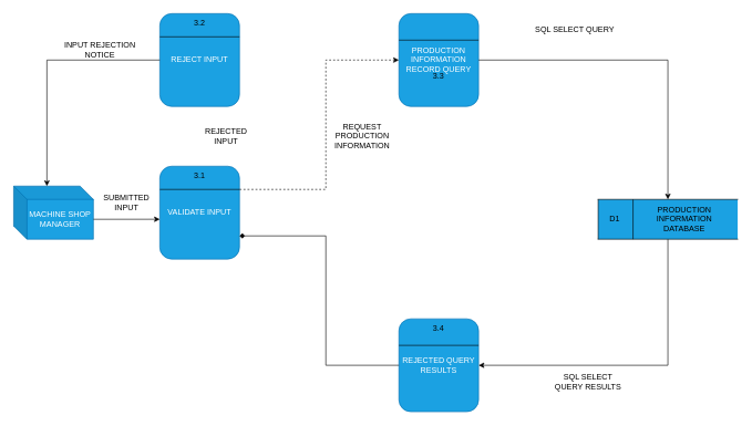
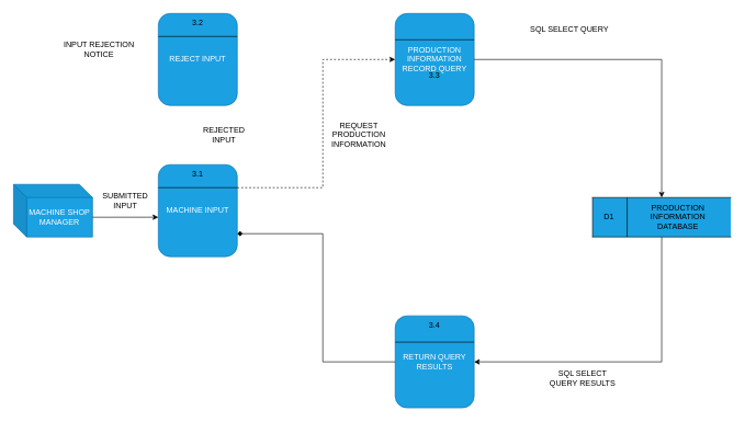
- <mxCell id="13" value="" style="endArrow=classic;html=1;rounded=0;exitX=0;exitY=0.5;exitDx=0;exitDy=0;entryX=0;entryY=0;entryDx=50;entryDy=0;entryPerimeter=0;" parent="1" source="9" target="2" edge="1"><mxGeometry width="50" height="50" relative="1" as="geometry"><mxPoint x="360" y="340" as="sourcePoint" /><mxPoint x="410" y="290" as="targetPoint" /><Array as="points"><mxPoint x="70" y="90" /></Array></mxGeometry></mxCell>
- <mxCell id="3" value="VALIDATE INPUT" style="rounded=1;whiteSpace=wrap;html=1;fillColor=#1ba1e2;fontColor=#ffffff;strokeColor=#006EAF;" parent="1" vertex="1"><mxGeometry x="240" y="250" width="120" height="140" as="geometry" /></mxCell>
+ <mxCell id="3" value="MACHINE INPUT" style="rounded=1;whiteSpace=wrap;html=1;fillColor=#1ba1e2;fontColor=#ffffff;strokeColor=#006EAF;" parent="1" vertex="1"><mxGeometry x="240" y="250" width="120" height="140" as="geometry" /></mxCell>
- <mxCell id="22" value="REJECTED QUERY RESULTS" style="rounded=1;whiteSpace=wrap;html=1;fillColor=#1ba1e2;fontColor=#ffffff;strokeColor=#006EAF;" parent="1" vertex="1"><mxGeometry x="600" y="480" width="120" height="140" as="geometry" /></mxCell>
+ <mxCell id="22" value="RETURN QUERY RESULTS" style="rounded=1;whiteSpace=wrap;html=1;fillColor=#1ba1e2;fontColor=#ffffff;strokeColor=#006EAF;" parent="1" vertex="1"><mxGeometry x="600" y="480" width="120" height="140" as="geometry" /></mxCell>
